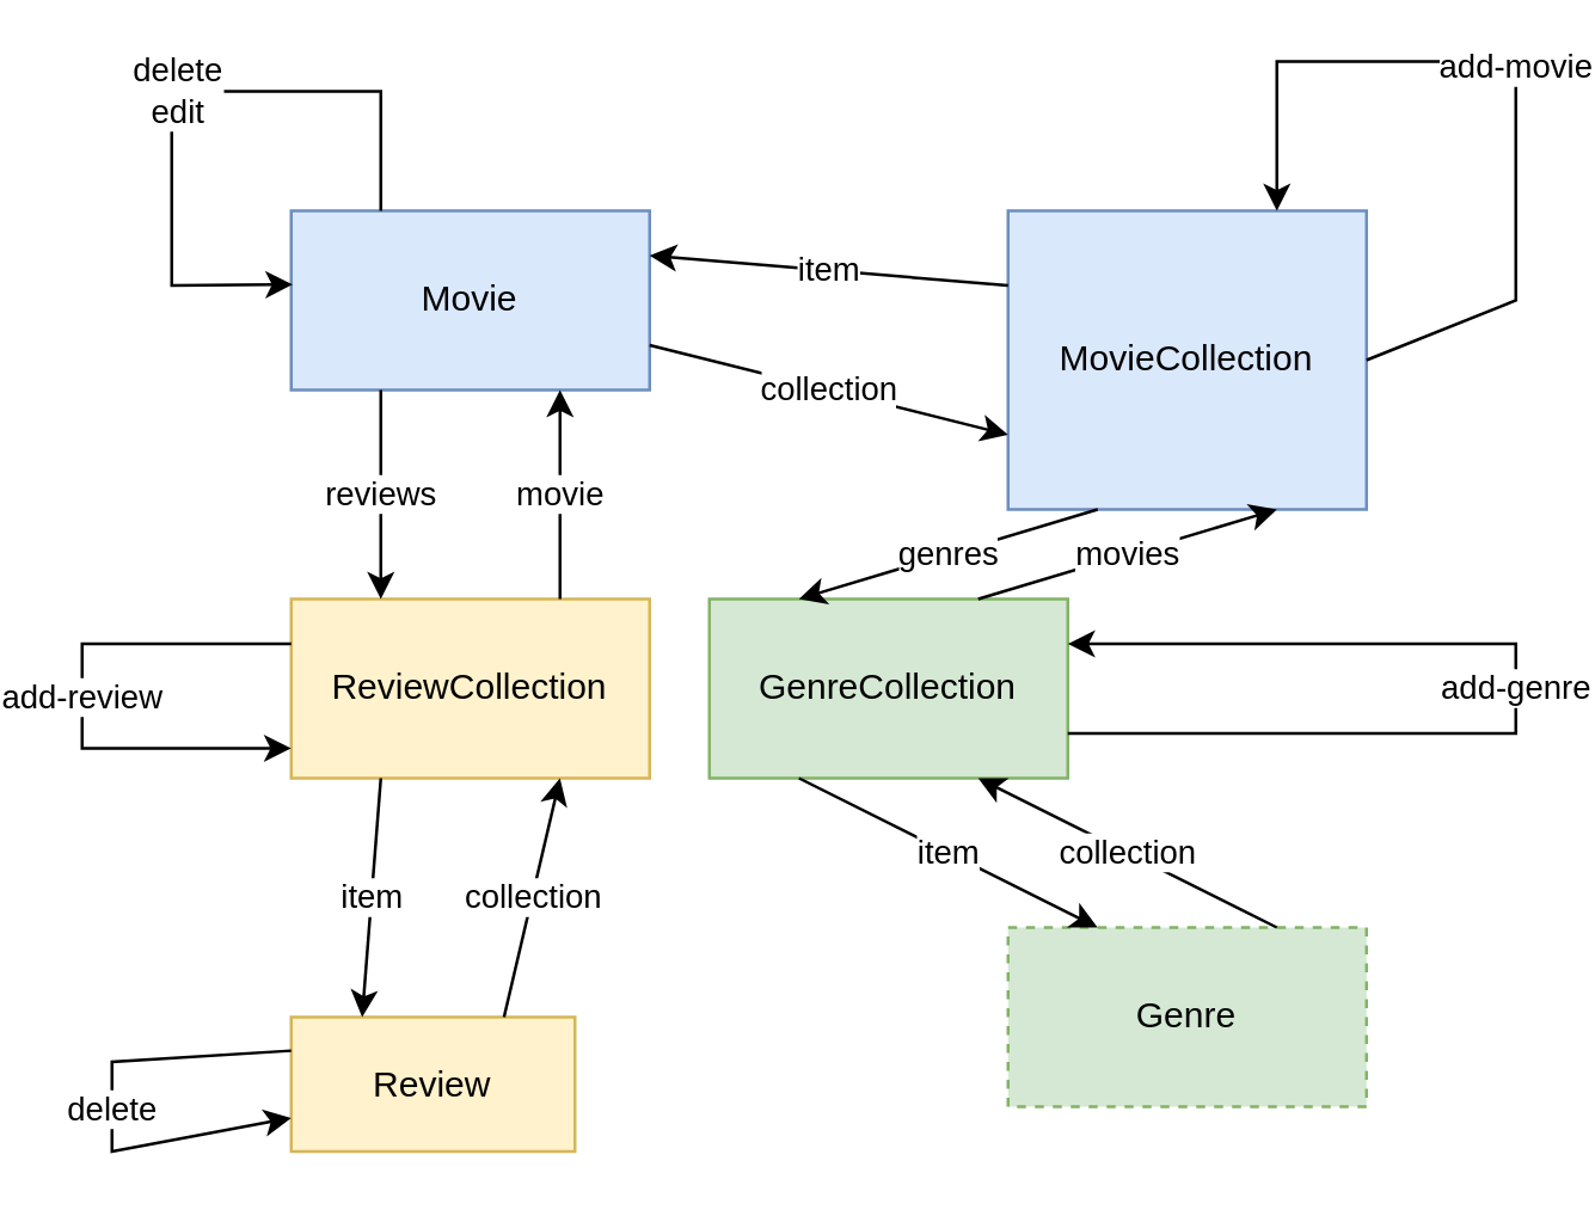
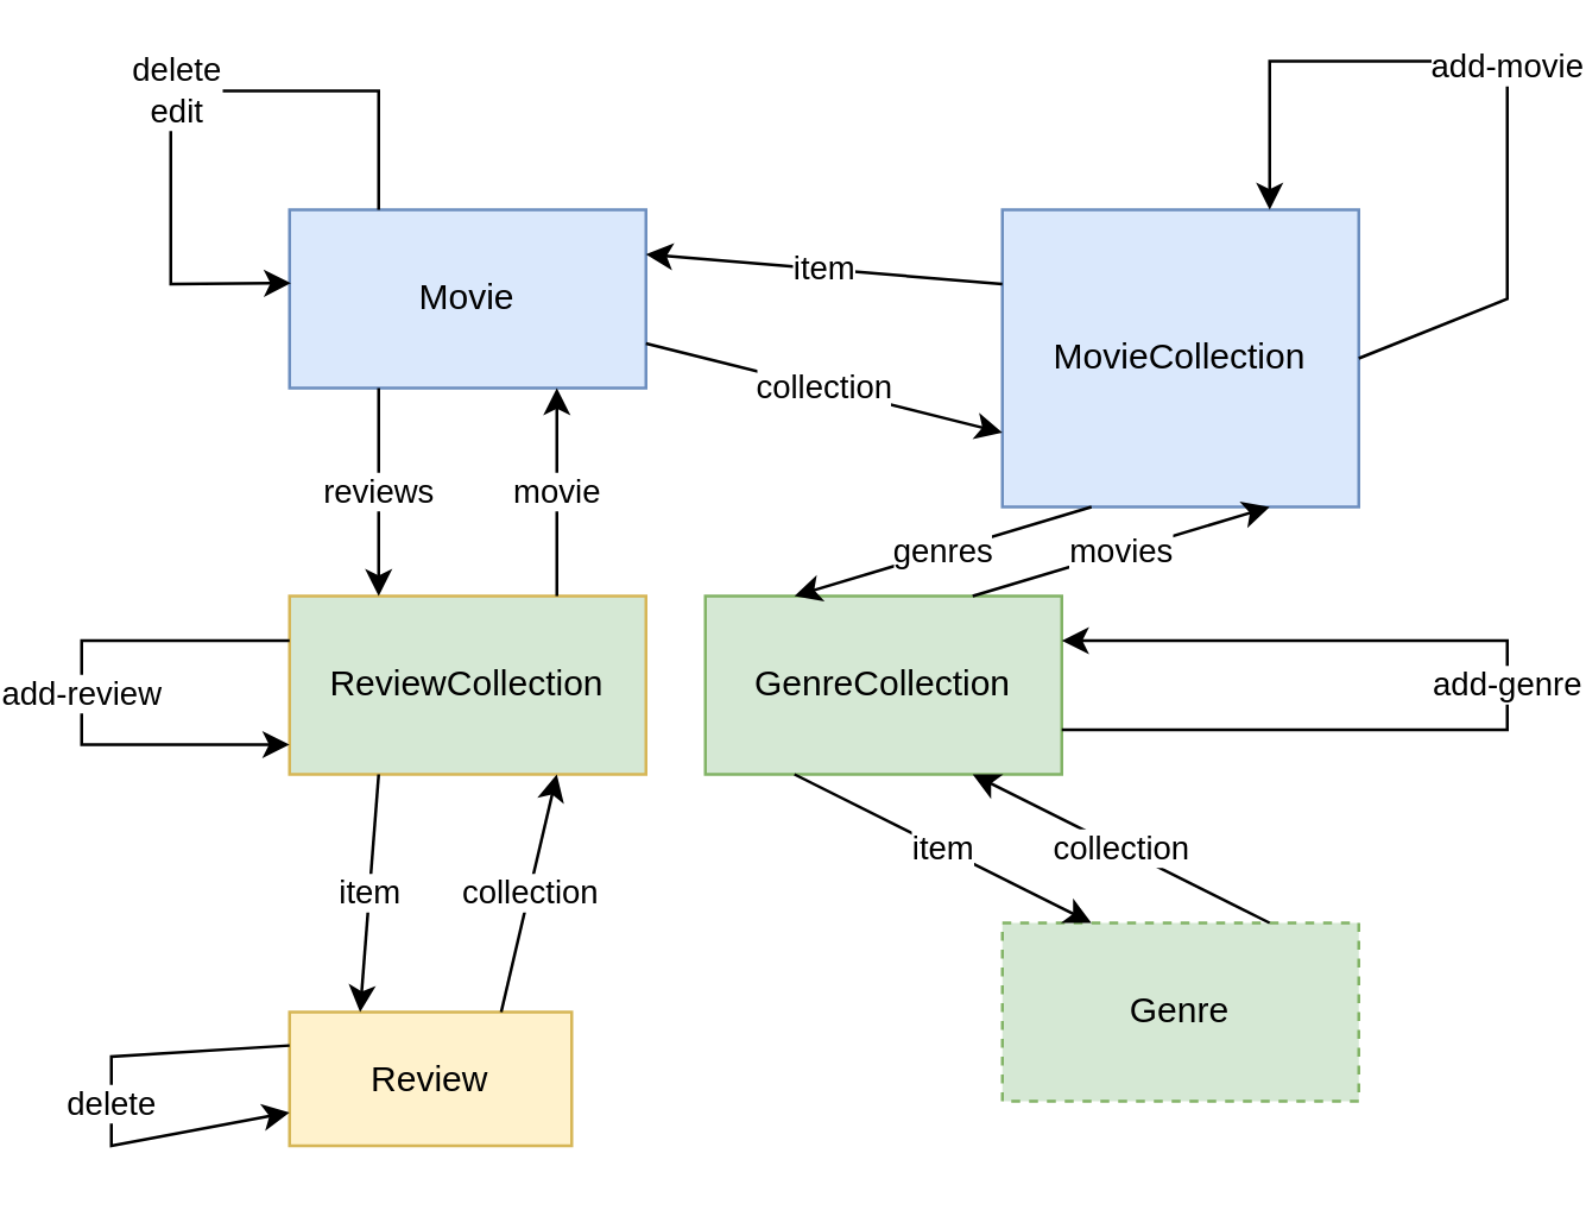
- <mxCell id="6" value="ReviewCollection" style="rounded=0;whiteSpace=wrap;html=1;fillColor=#fff2cc;strokeColor=#d6b656;" parent="1" vertex="1"><mxGeometry x="90" y="200" width="120" height="60" as="geometry" /></mxCell>
+ <mxCell id="6" value="ReviewCollection" style="rounded=0;whiteSpace=wrap;html=1;fillColor=#d5e8d4;strokeColor=#d6b656;" parent="1" vertex="1"><mxGeometry x="90" y="200" width="120" height="60" as="geometry" /></mxCell>
